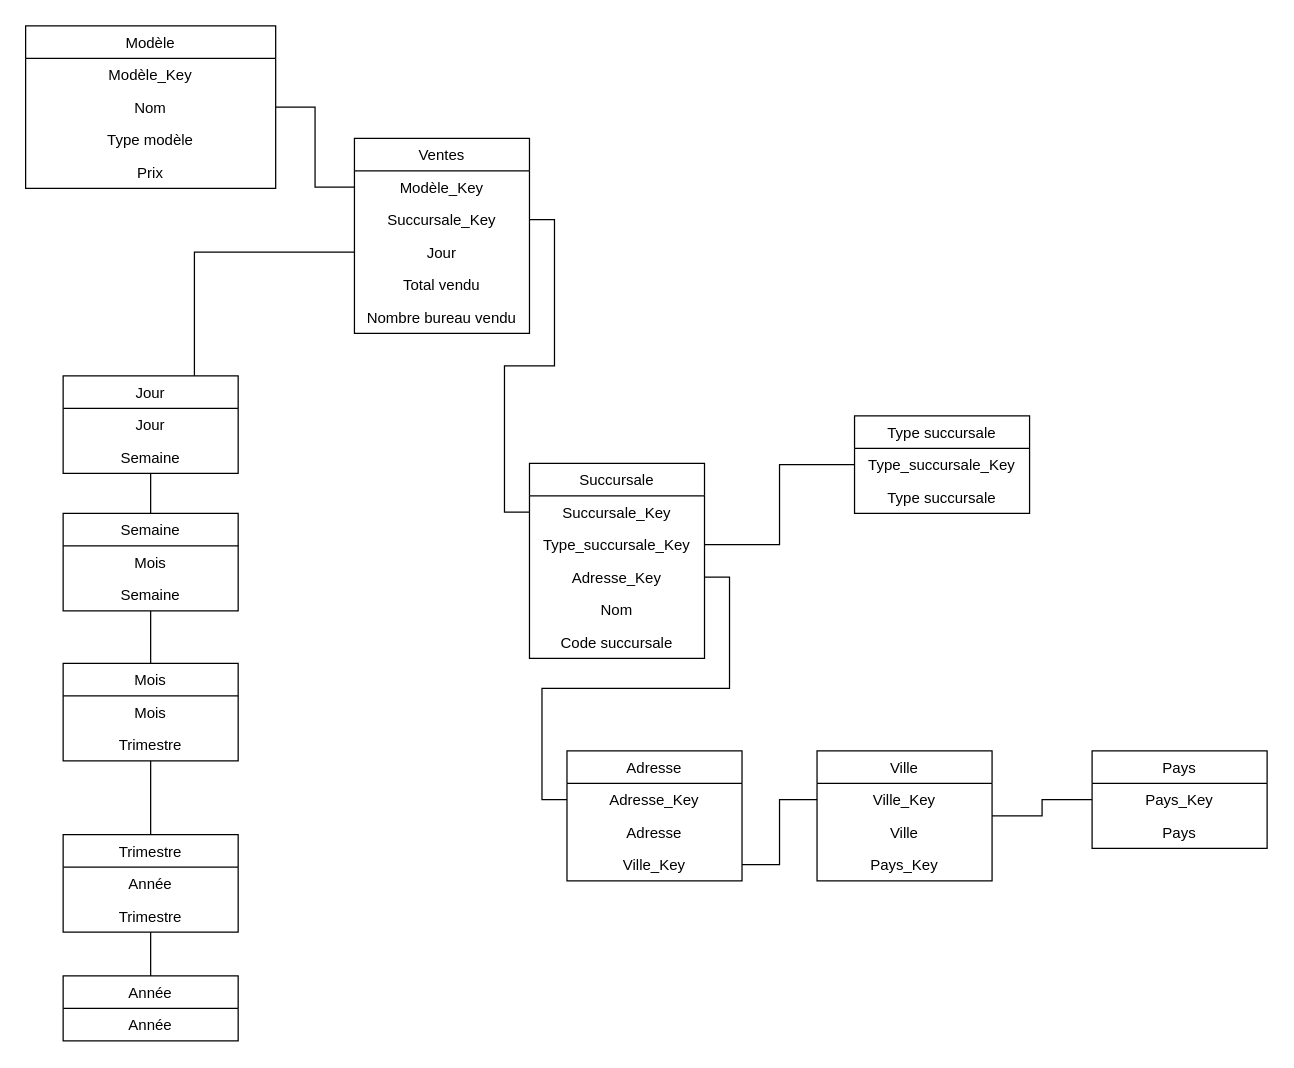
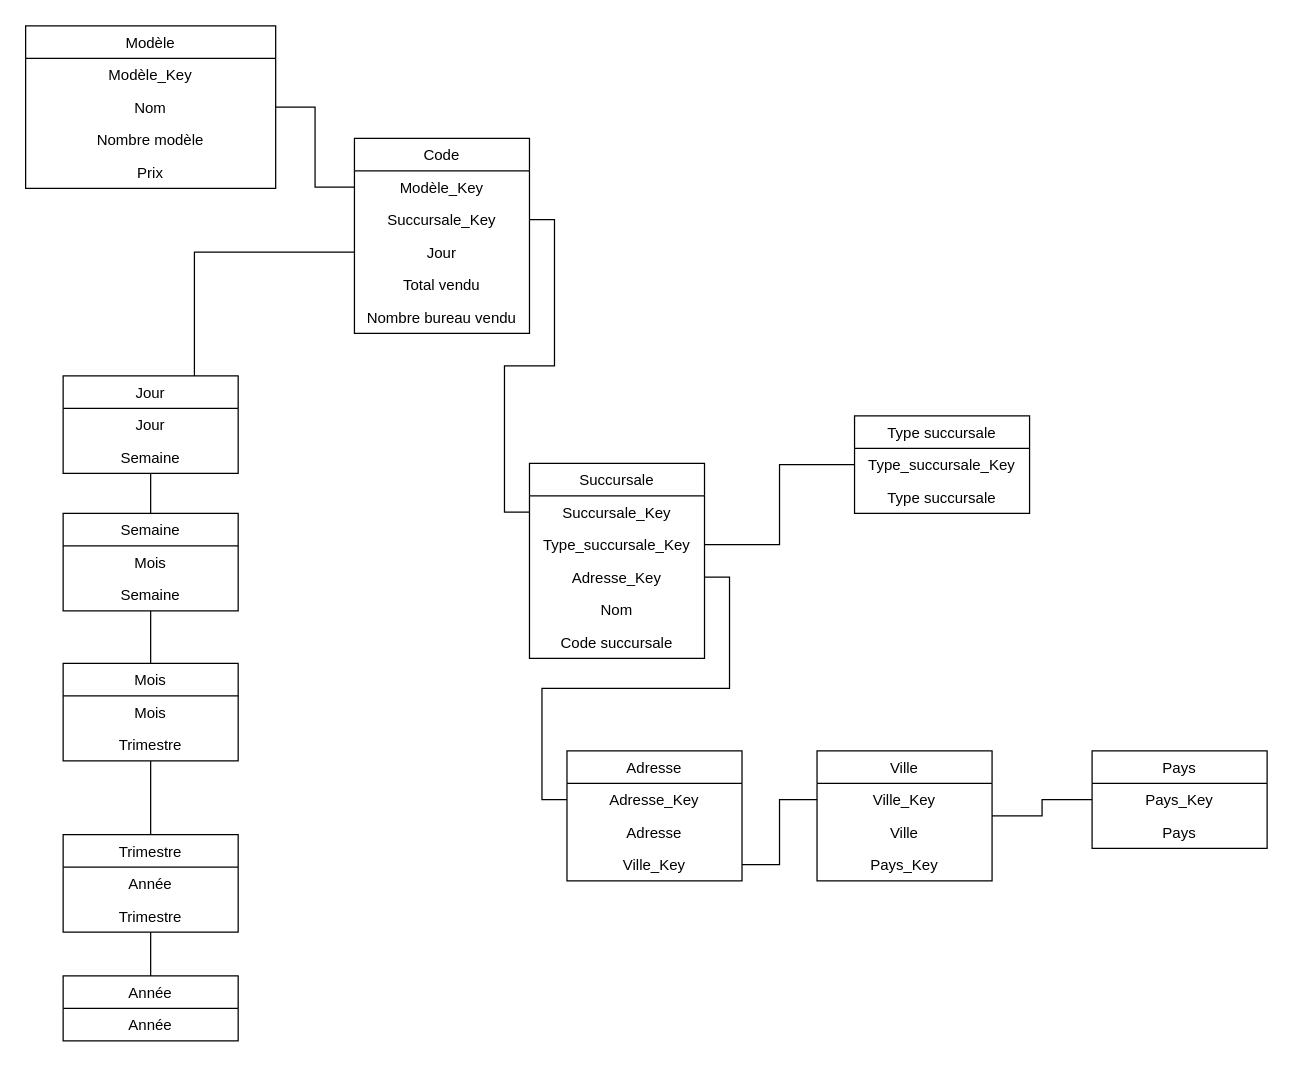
- <mxCell id="16" value="Type modèle" style="text;strokeColor=none;fillColor=none;align=center;verticalAlign=top;spacingLeft=4;spacingRight=4;overflow=hidden;rotatable=0;points=[[0,0.5],[1,0.5]];portConstraint=eastwest;" parent="13" vertex="1"><mxGeometry y="78" width="200" height="26" as="geometry" /></mxCell>
+ <mxCell id="16" value="Nombre modèle" style="text;strokeColor=none;fillColor=none;align=center;verticalAlign=top;spacingLeft=4;spacingRight=4;overflow=hidden;rotatable=0;points=[[0,0.5],[1,0.5]];portConstraint=eastwest;" parent="13" vertex="1"><mxGeometry y="78" width="200" height="26" as="geometry" /></mxCell>
- <mxCell id="26" value="Ventes" style="swimlane;fontStyle=0;childLayout=stackLayout;horizontal=1;startSize=26;fillColor=none;horizontalStack=0;resizeParent=1;resizeParentMax=0;resizeLast=0;collapsible=1;marginBottom=0;align=center;" parent="1" vertex="1"><mxGeometry x="283" y="110" width="140" height="156" as="geometry" /></mxCell>
+ <mxCell id="26" value="Code" style="swimlane;fontStyle=0;childLayout=stackLayout;horizontal=1;startSize=26;fillColor=none;horizontalStack=0;resizeParent=1;resizeParentMax=0;resizeLast=0;collapsible=1;marginBottom=0;align=center;" parent="1" vertex="1"><mxGeometry x="283" y="110" width="140" height="156" as="geometry" /></mxCell>
